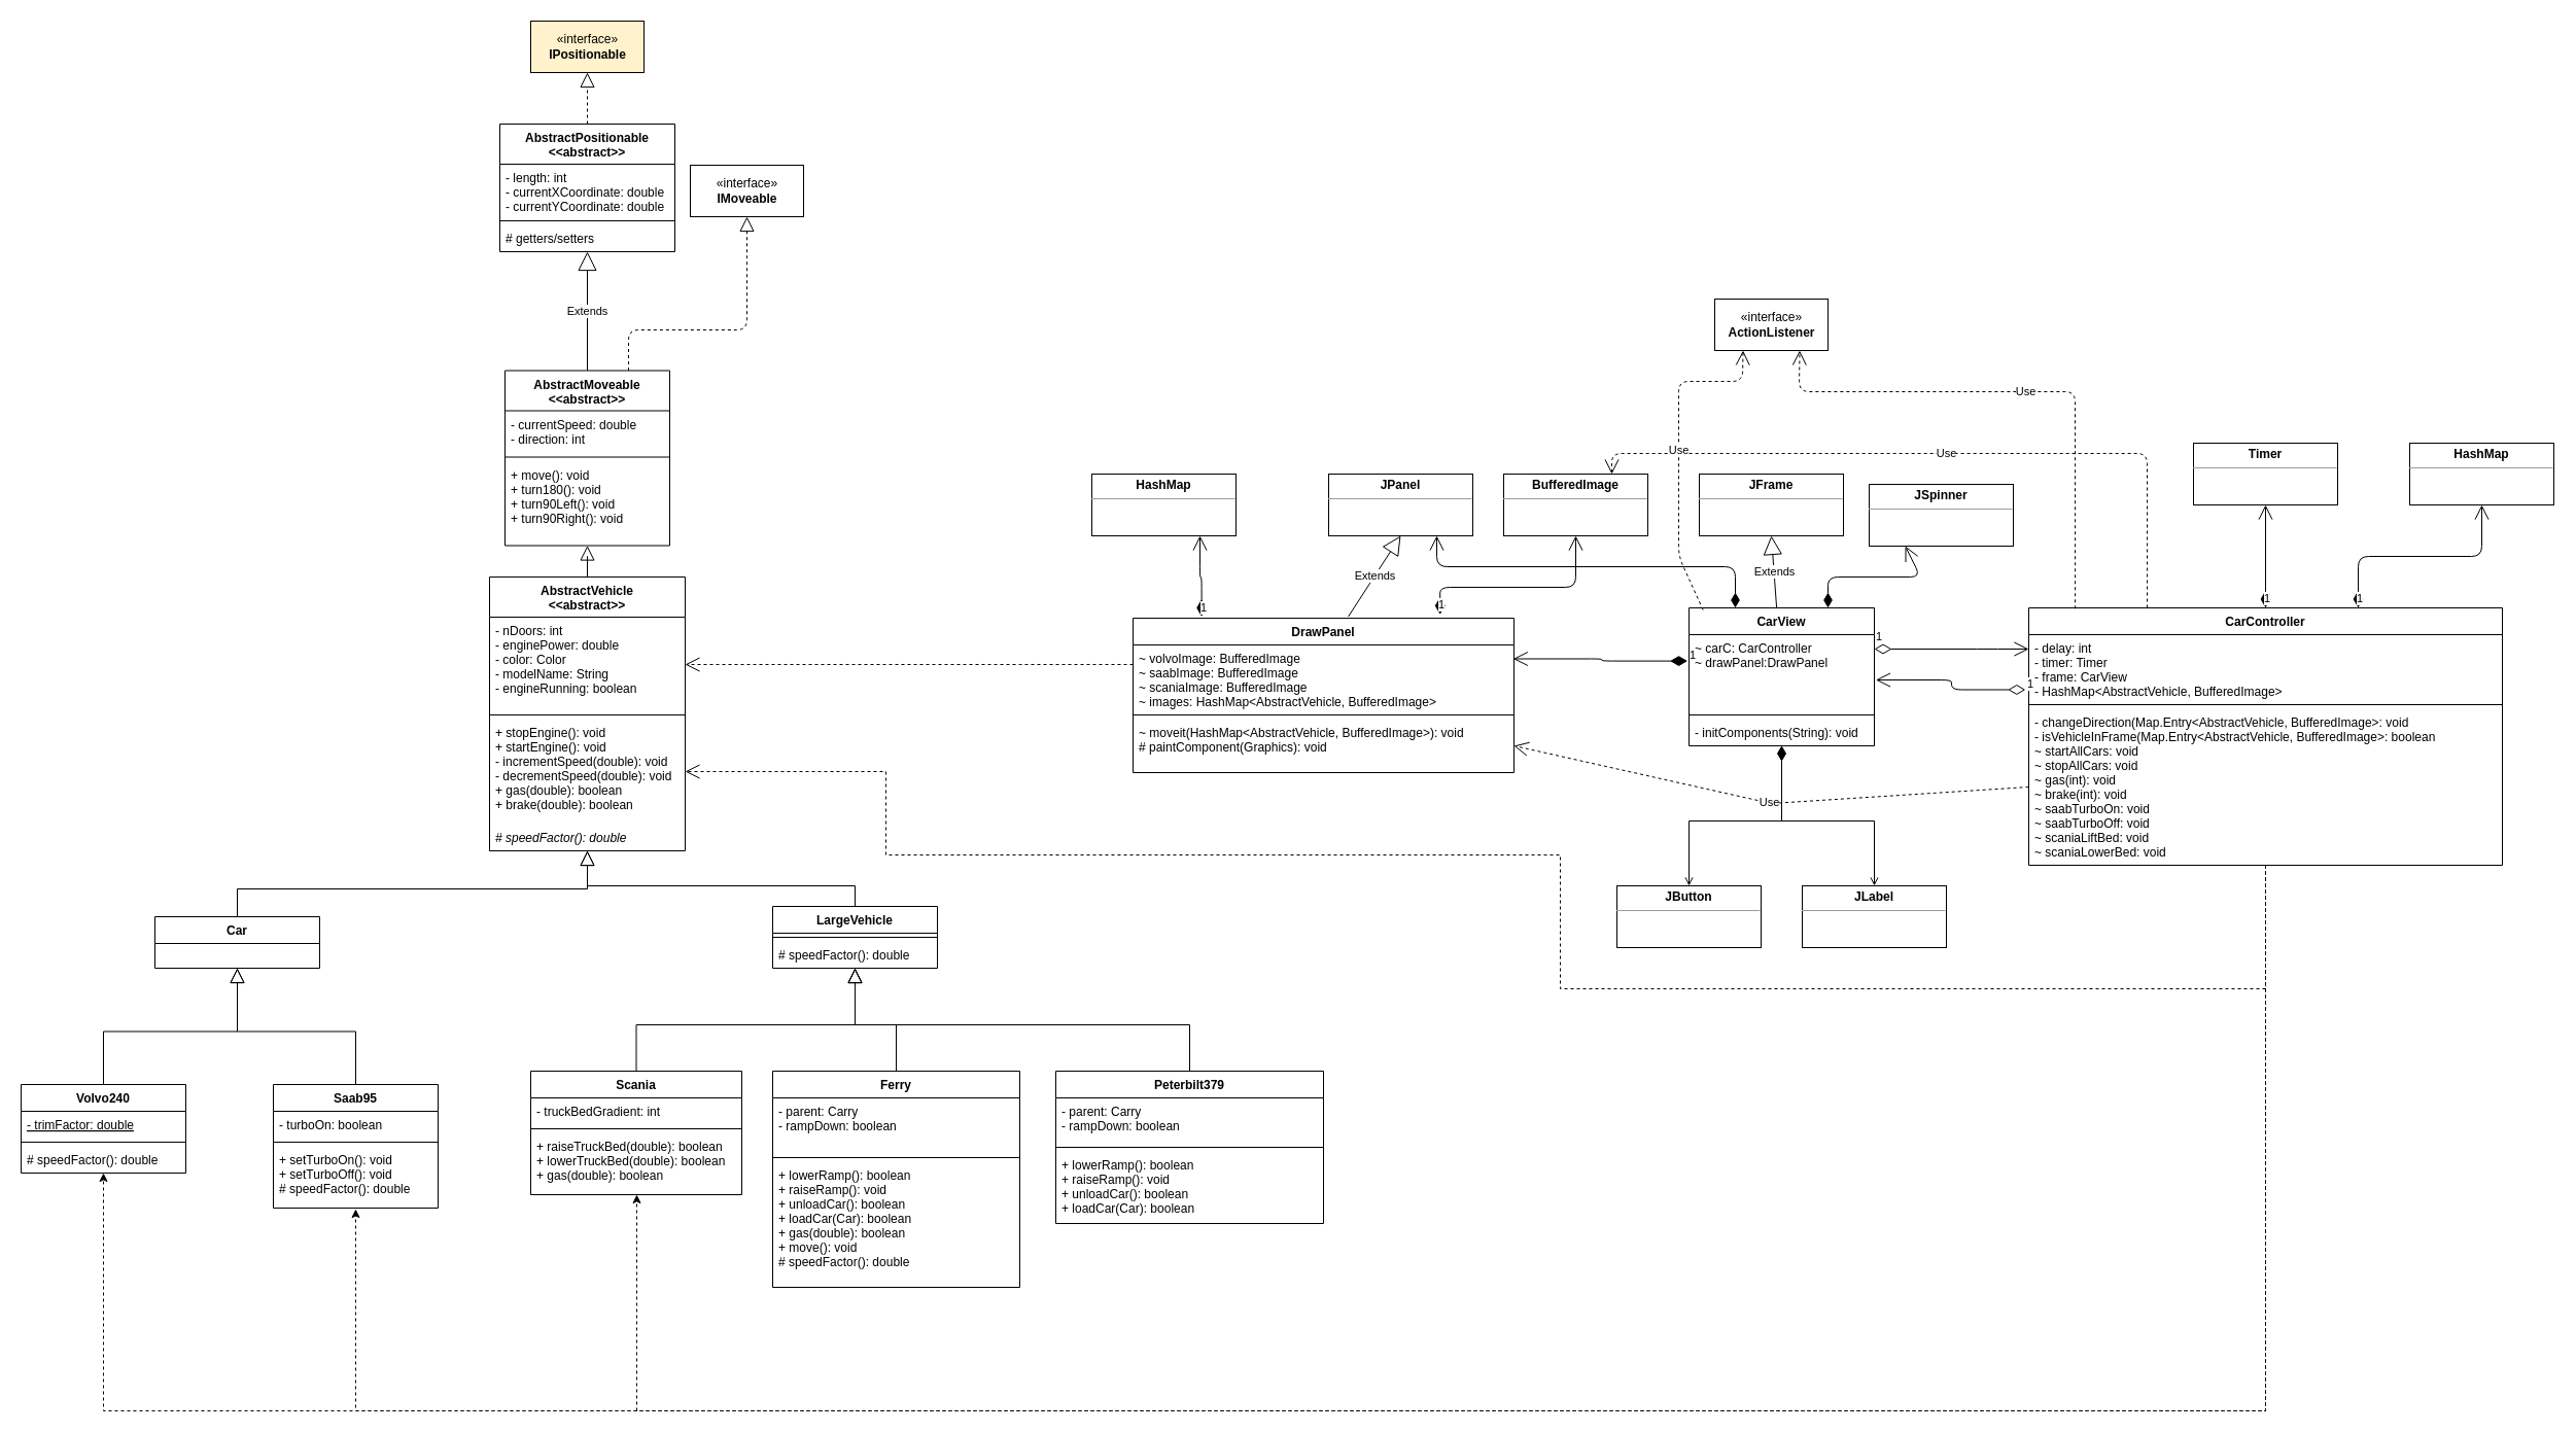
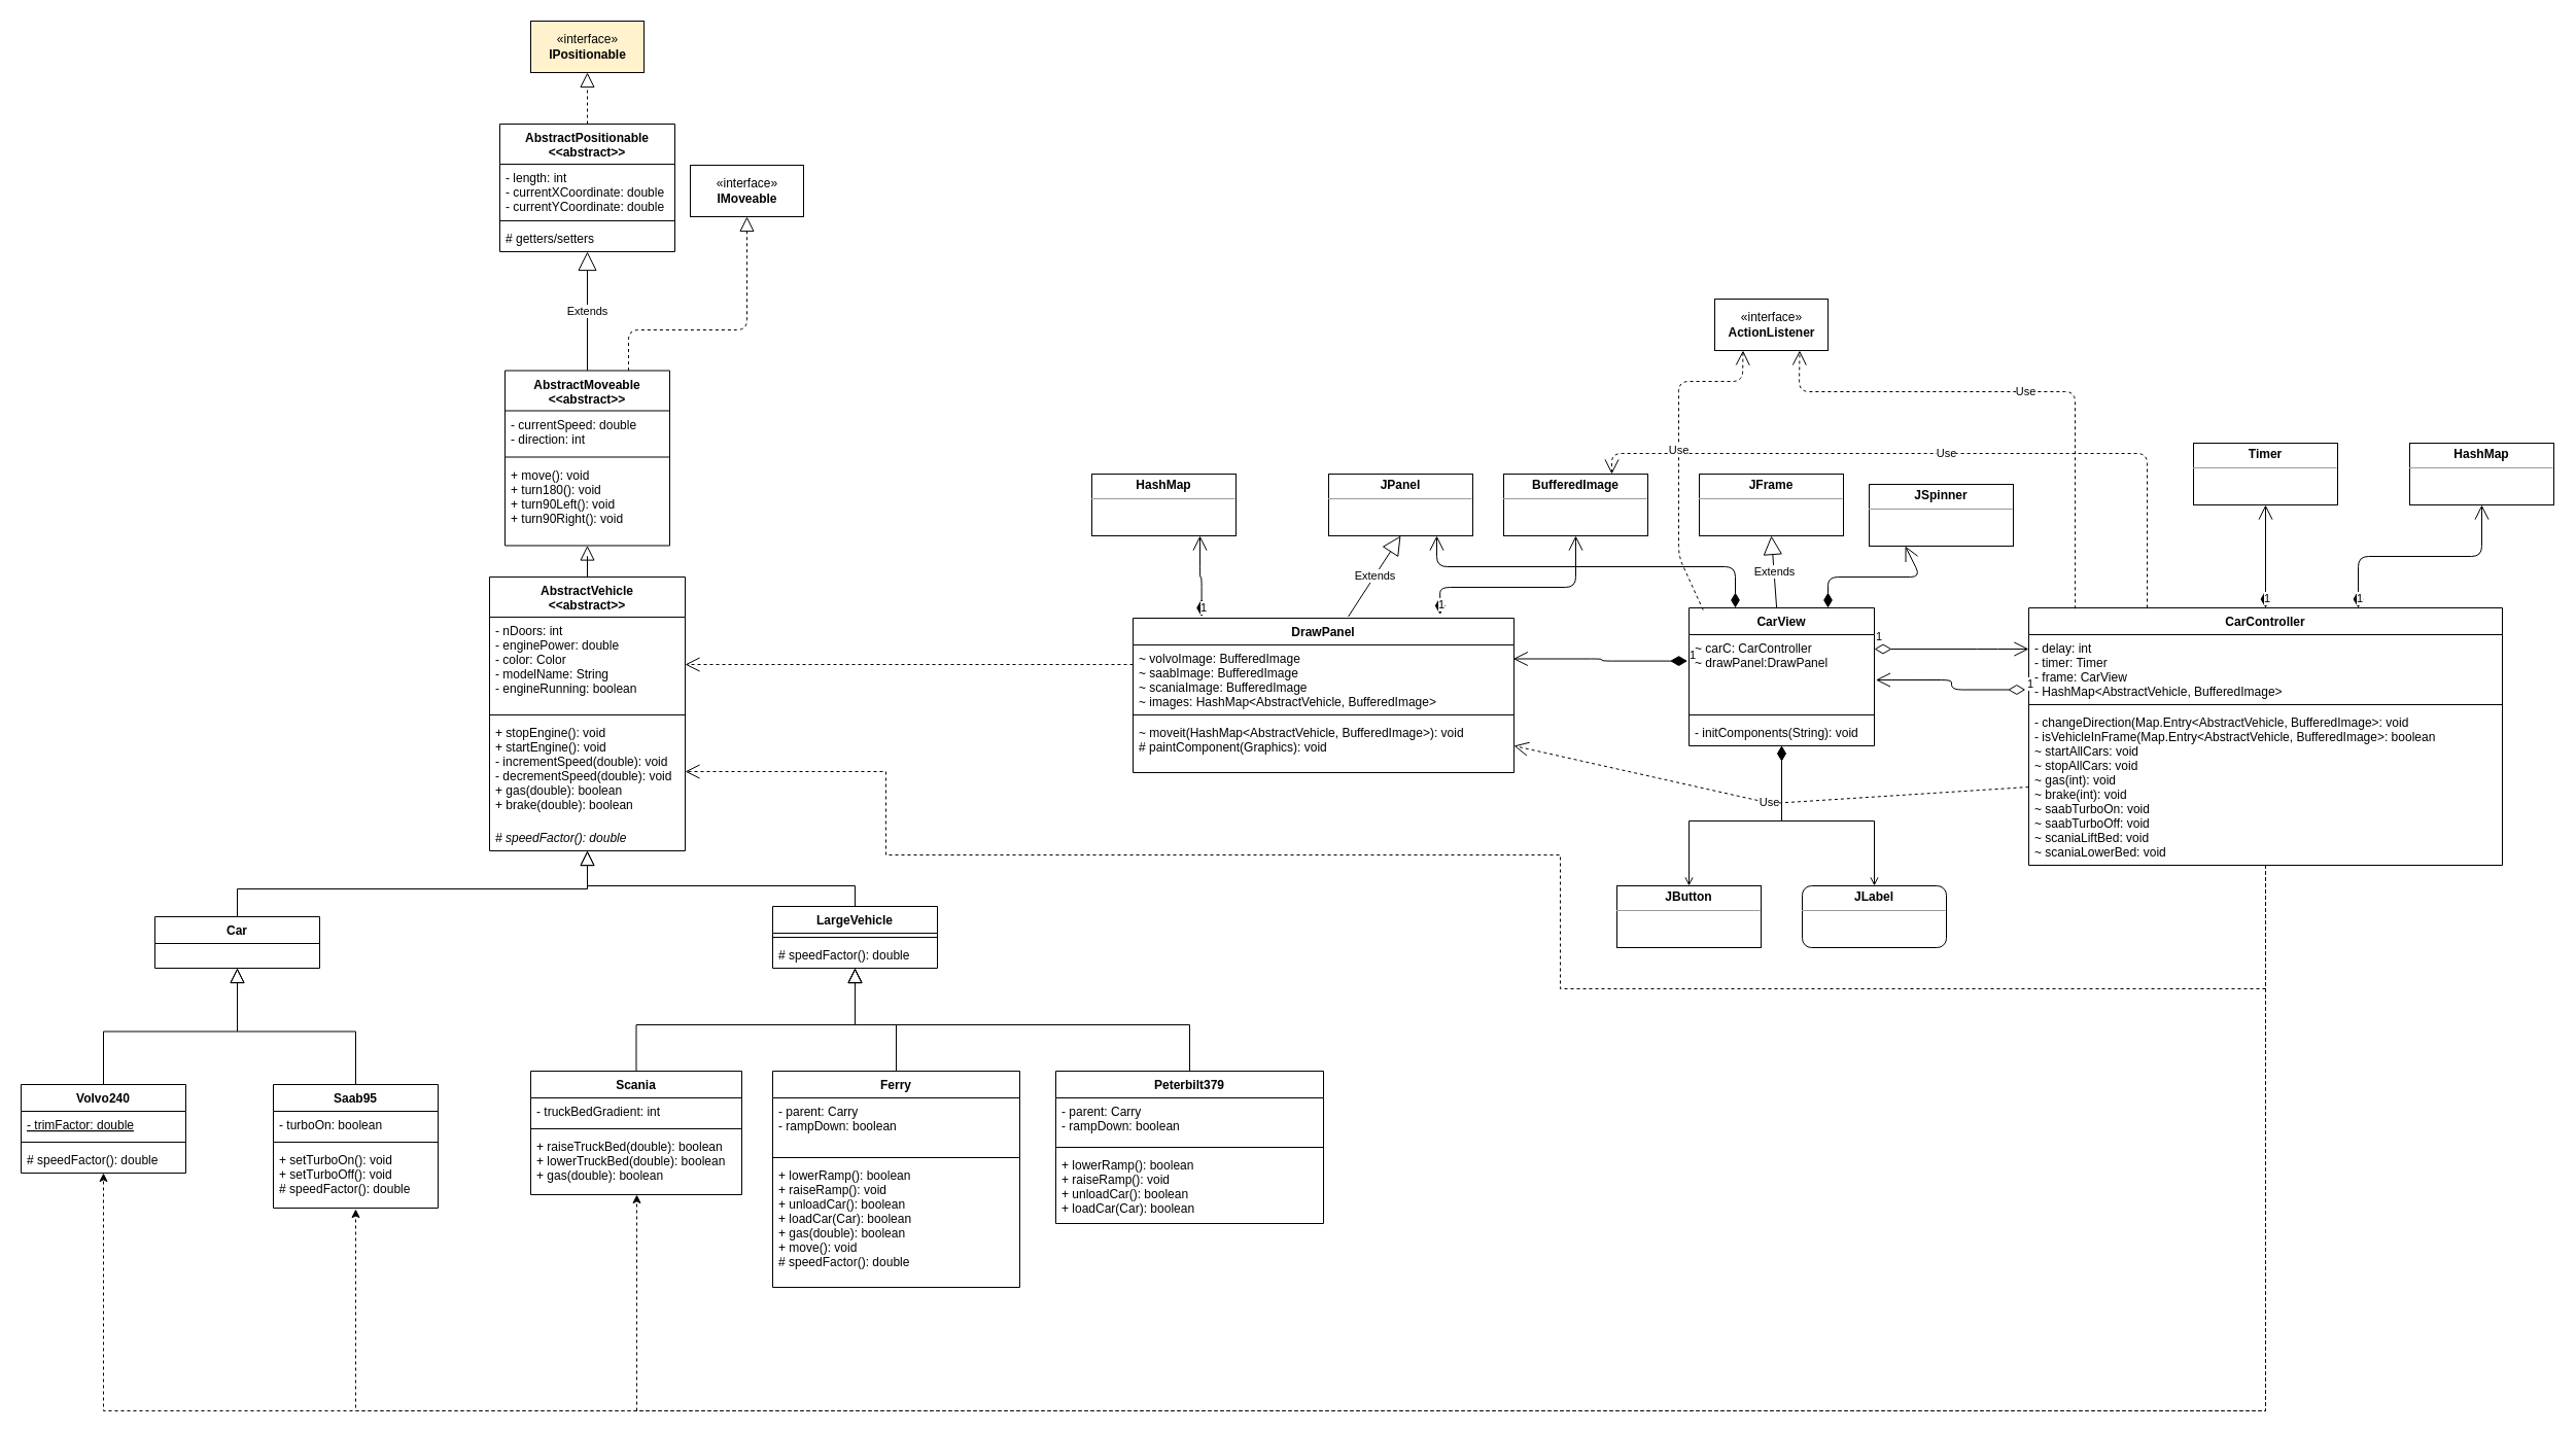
- <mxCell id="44" value="&lt;p style=&quot;margin: 0px ; margin-top: 4px ; text-align: center&quot;&gt;&lt;b&gt;JLabel&lt;/b&gt;&lt;/p&gt;&lt;hr size=&quot;1&quot;&gt;&lt;div style=&quot;height: 2px&quot;&gt;&lt;/div&gt;" style="verticalAlign=top;align=left;overflow=fill;fontSize=12;fontFamily=Helvetica;html=1;" parent="1" vertex="1"><mxGeometry x="1750" y="860" width="140" height="60" as="geometry" /></mxCell>
+ <mxCell id="44" value="&lt;p style=&quot;margin: 0px ; margin-top: 4px ; text-align: center&quot;&gt;&lt;b&gt;JLabel&lt;/b&gt;&lt;/p&gt;&lt;hr size=&quot;1&quot;&gt;&lt;div style=&quot;height: 2px&quot;&gt;&lt;/div&gt;" style="verticalAlign=top;align=left;overflow=fill;fontSize=12;fontFamily=Helvetica;html=1;rounded=1;" parent="1" vertex="1"><mxGeometry x="1750" y="860" width="140" height="60" as="geometry" /></mxCell>
